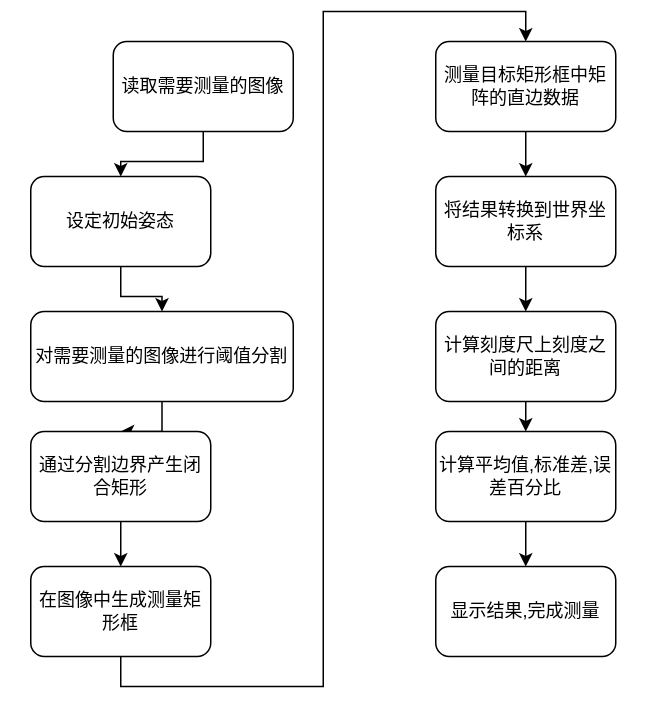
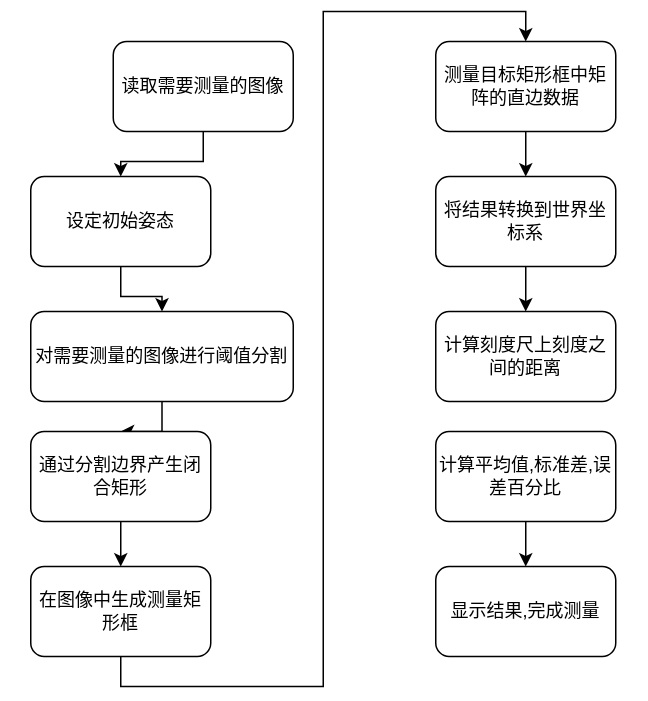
- <mxCell id="16" style="edgeStyle=orthogonalEdgeStyle;rounded=0;orthogonalLoop=1;jettySize=auto;html=1;exitX=0.5;exitY=1;exitDx=0;exitDy=0;entryX=0.5;entryY=0;entryDx=0;entryDy=0;" edge="1" parent="1" source="17" target="19"><mxGeometry relative="1" as="geometry" /></mxCell>
